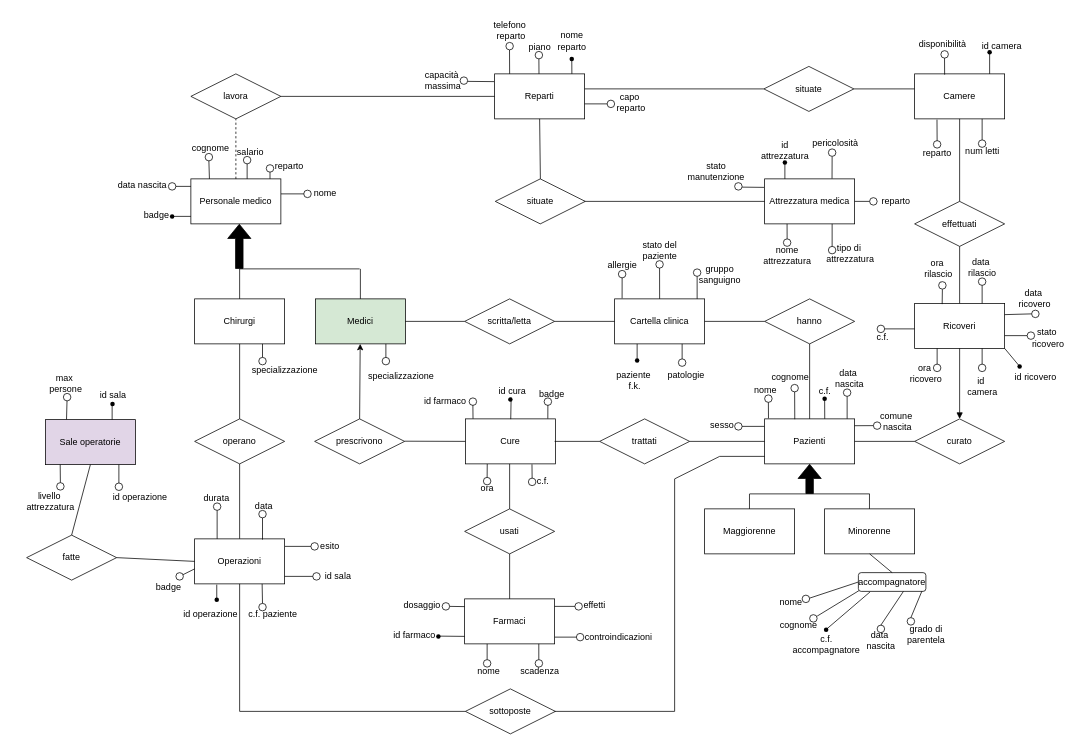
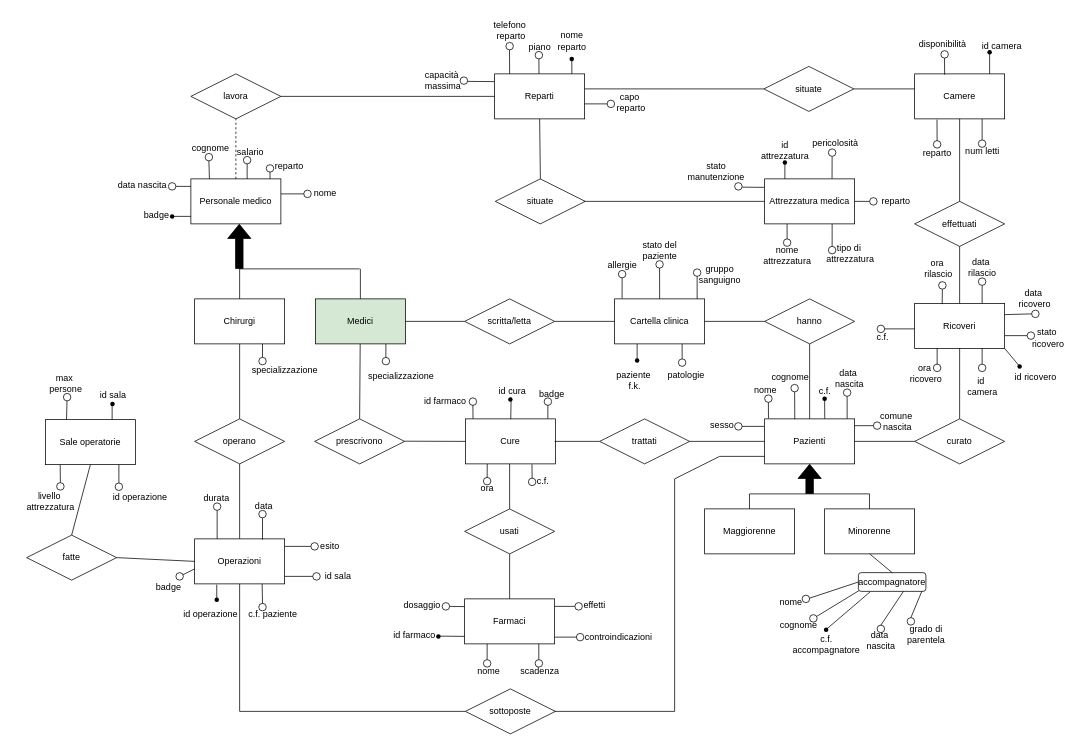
- <mxCell id="214" value="" style="endArrow=classic;html=1;rounded=0;exitX=0.5;exitY=0;exitDx=0;exitDy=0;" parent="1" source="213" target="3" edge="1"><mxGeometry width="50" height="50" relative="1" as="geometry"><mxPoint x="479" y="557" as="sourcePoint" /><mxPoint x="479" y="537" as="targetPoint" /></mxGeometry></mxCell>
+ <mxCell id="214" value="" style="endArrow=none;html=1;rounded=0;exitX=0.5;exitY=0;exitDx=0;exitDy=0;" parent="1" source="213" target="3" edge="1"><mxGeometry width="50" height="50" relative="1" as="geometry"><mxPoint x="479" y="557" as="sourcePoint" /><mxPoint x="479" y="537" as="targetPoint" /></mxGeometry></mxCell>
- <mxCell id="190" value="" style="endArrow=block;html=1;entryX=0.5;entryY=0;entryDx=0;entryDy=0;exitX=0.5;exitY=1;exitDx=0;exitDy=0;" parent="1" source="171" target="23" edge="1"><mxGeometry width="50" height="50" relative="1" as="geometry"><mxPoint x="1399" y="538" as="sourcePoint" /><mxPoint x="1449" y="488" as="targetPoint" /></mxGeometry></mxCell>
+ <mxCell id="190" value="" style="endArrow=none;html=1;entryX=0.5;entryY=0;entryDx=0;entryDy=0;exitX=0.5;exitY=1;exitDx=0;exitDy=0;" parent="1" source="171" target="23" edge="1"><mxGeometry width="50" height="50" relative="1" as="geometry"><mxPoint x="1399" y="538" as="sourcePoint" /><mxPoint x="1449" y="488" as="targetPoint" /></mxGeometry></mxCell>
- <mxCell id="10" value="Sale operatorie" style="rounded=0;whiteSpace=wrap;html=1;fillColor=#e1d5e7;" parent="1" vertex="1"><mxGeometry x="60" y="559" width="120" height="60" as="geometry" /></mxCell>
+ <mxCell id="10" value="Sale operatorie" style="rounded=0;whiteSpace=wrap;html=1;" parent="1" vertex="1"><mxGeometry x="60" y="559" width="120" height="60" as="geometry" /></mxCell>
